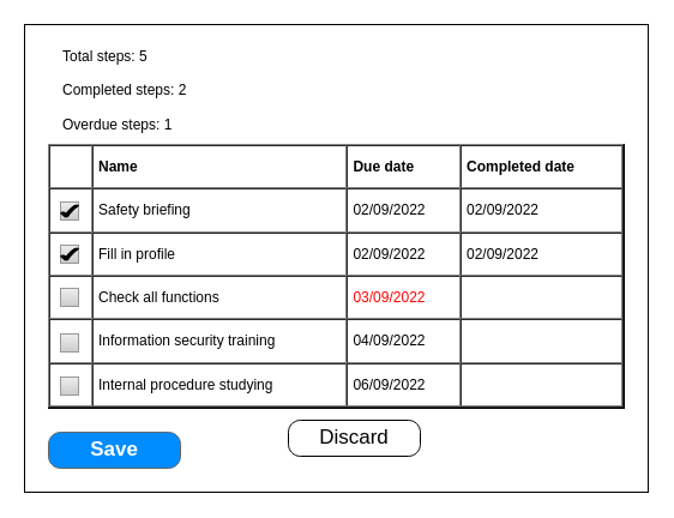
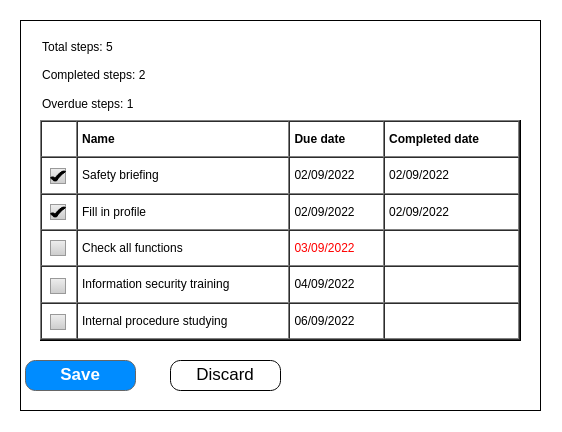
- <mxCell id="3" value="Total steps: 5&lt;br&gt;&lt;br&gt;Completed steps: 2&lt;br&gt;&lt;br&gt;Overdue steps: 1" style="text;html=1;strokeColor=none;fillColor=none;align=left;verticalAlign=middle;whiteSpace=wrap;rounded=0;" vertex="1" parent="1"><mxGeometry x="50" y="40" width="130" height="70" as="geometry" /></mxCell>
+ <mxCell id="3" value="Total steps: 5&lt;br&gt;&lt;br&gt;Completed steps: 2&lt;br&gt;&lt;br&gt;Overdue steps: 1" style="text;html=1;strokeColor=none;fillColor=none;align=left;verticalAlign=middle;whiteSpace=wrap;rounded=0;" vertex="1" parent="1"><mxGeometry x="40" y="40" width="130" height="70" as="geometry" /></mxCell>
- <mxCell id="6" value="Discard" style="strokeWidth=1;shadow=0;dashed=0;align=center;html=1;shape=mxgraph.mockup.buttons.button;mainText=;buttonStyle=round;fontSize=17;fontStyle=0;whiteSpace=wrap;fillStyle=auto;" vertex="1" parent="1"><mxGeometry x="240" y="350" width="110" height="30" as="geometry" /></mxCell>
+ <mxCell id="6" value="Discard" style="strokeWidth=1;shadow=0;dashed=0;align=center;html=1;shape=mxgraph.mockup.buttons.button;mainText=;buttonStyle=round;fontSize=17;fontStyle=0;whiteSpace=wrap;fillStyle=auto;" vertex="1" parent="1"><mxGeometry x="170" y="360" width="110" height="30" as="geometry" /></mxCell>
- <mxCell id="5" value="Save" style="strokeWidth=1;shadow=0;dashed=0;align=center;html=1;shape=mxgraph.mockup.buttons.button;strokeColor=#666666;fontColor=#ffffff;mainText=;buttonStyle=round;fontSize=17;fontStyle=1;fillColor=#008cff;whiteSpace=wrap;" vertex="1" parent="1"><mxGeometry x="40" y="360" width="110" height="30" as="geometry" /></mxCell>
+ <mxCell id="5" value="Save" style="strokeWidth=1;shadow=0;dashed=0;align=center;html=1;shape=mxgraph.mockup.buttons.button;strokeColor=#666666;fontColor=#ffffff;mainText=;buttonStyle=round;fontSize=17;fontStyle=1;fillColor=#008cff;whiteSpace=wrap;" vertex="1" parent="1"><mxGeometry x="25" y="360" width="110" height="30" as="geometry" /></mxCell>
